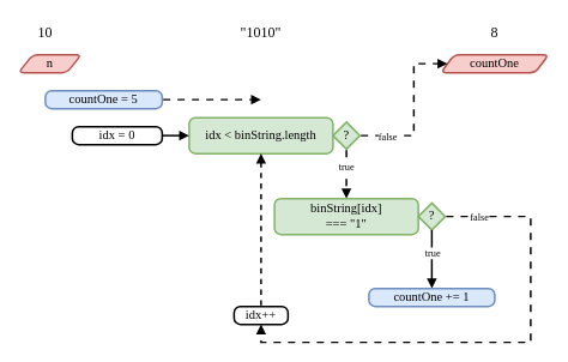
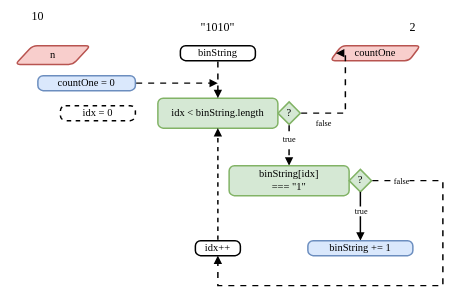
- <mxCell id="25" value="10" style="text;html=1;align=center;verticalAlign=middle;whiteSpace=wrap;rounded=0;fontFamily=Roboto Mono;fontSource=https%3A%2F%2Ffonts.googleapis.com%2Fcss%3Ffamily%3DRoboto%2BMono;fontSize=16;" vertex="1" parent="1"><mxGeometry x="20" y="20" width="60" height="30" as="geometry" /></mxCell>
+ <mxCell id="25" value="10" style="text;html=1;align=center;verticalAlign=middle;whiteSpace=wrap;rounded=0;fontFamily=Roboto Mono;fontSource=https%3A%2F%2Ffonts.googleapis.com%2Fcss%3Ffamily%3DRoboto%2BMono;fontSize=16;" vertex="1" parent="1"><mxGeometry x="20" y="5" width="60" height="30" as="geometry" /></mxCell>
- <mxCell id="27" value="8" style="text;html=1;align=center;verticalAlign=middle;whiteSpace=wrap;rounded=0;fontFamily=Roboto Mono;fontSource=https%3A%2F%2Ffonts.googleapis.com%2Fcss%3Ffamily%3DRoboto%2BMono;fontSize=16;" vertex="1" parent="1"><mxGeometry x="520" y="20" width="60" height="30" as="geometry" /></mxCell>
+ <mxCell id="27" value="2" style="text;html=1;align=center;verticalAlign=middle;whiteSpace=wrap;rounded=0;fontFamily=Roboto Mono;fontSource=https%3A%2F%2Ffonts.googleapis.com%2Fcss%3Ffamily%3DRoboto%2BMono;fontSize=16;" vertex="1" parent="1"><mxGeometry x="520" y="20" width="60" height="30" as="geometry" /></mxCell>
- <mxCell id="2" value="n" style="shape=parallelogram;html=1;strokeWidth=2;perimeter=parallelogramPerimeter;whiteSpace=wrap;rounded=1;arcSize=12;size=0.23;fontFamily=Roboto Mono;fontSource=https%3A%2F%2Ffonts.googleapis.com%2Fcss%3Ffamily%3DRoboto%2BMono;fontSize=14;fillColor=#f8cecc;strokeColor=#b85450;" vertex="1" parent="1"><mxGeometry x="20" y="60" width="70" height="20" as="geometry" /></mxCell>
+ <mxCell id="2" value="n" style="shape=parallelogram;html=1;strokeWidth=2;perimeter=parallelogramPerimeter;whiteSpace=wrap;rounded=1;arcSize=12;size=0.23;fontFamily=Roboto Mono;fontSource=https%3A%2F%2Ffonts.googleapis.com%2Fcss%3Ffamily%3DRoboto%2BMono;fontSize=14;fillColor=#f8cecc;strokeColor=#b85450;" vertex="1" parent="1"><mxGeometry x="20" y="60" width="100" height="25" as="geometry" /></mxCell>
+ <mxCell id="4" value="binString" style="rounded=1;whiteSpace=wrap;html=1;absoluteArcSize=1;arcSize=14;strokeWidth=2;fontFamily=Roboto Mono;fontSource=https%3A%2F%2Ffonts.googleapis.com%2Fcss%3Ffamily%3DRoboto%2BMono;fontSize=14;" vertex="1" parent="1"><mxGeometry x="240" y="60" width="100" height="20" as="geometry" /></mxCell>
- <mxCell id="3" value="countOne" style="shape=parallelogram;html=1;strokeWidth=2;perimeter=parallelogramPerimeter;whiteSpace=wrap;rounded=1;arcSize=12;size=0.125;fontFamily=Roboto Mono;fontSource=https%3A%2F%2Ffonts.googleapis.com%2Fcss%3Ffamily%3DRoboto%2BMono;fontSize=14;fillColor=#f8cecc;strokeColor=#b85450;" vertex="1" parent="1"><mxGeometry x="490" y="60" width="120" height="20" as="geometry" /></mxCell>
+ <mxCell id="3" value="countOne" style="shape=parallelogram;html=1;strokeWidth=2;perimeter=parallelogramPerimeter;whiteSpace=wrap;rounded=1;arcSize=12;size=0.125;fontFamily=Roboto Mono;fontSource=https%3A%2F%2Ffonts.googleapis.com%2Fcss%3Ffamily%3DRoboto%2BMono;fontSize=14;fillColor=#f8cecc;strokeColor=#b85450;" vertex="1" parent="1"><mxGeometry x="440" y="60" width="120" height="20" as="geometry" /></mxCell>
+ <mxCell id="23" value="" style="endArrow=block;html=1;rounded=0;entryX=0.5;entryY=0;entryDx=0;entryDy=0;endFill=1;strokeWidth=1.968;exitX=0.5;exitY=1;exitDx=0;exitDy=0;flowAnimation=1;" edge="1" parent="1" source="4" target="8"><mxGeometry width="50" height="50" relative="1" as="geometry"><mxPoint x="290" y="90" as="sourcePoint" /><mxPoint x="220" y="160" as="targetPoint" /></mxGeometry></mxCell>
- <mxCell id="5" value="countOne = 5" style="rounded=1;whiteSpace=wrap;html=1;absoluteArcSize=1;arcSize=14;strokeWidth=2;fontFamily=Roboto Mono;fontSource=https%3A%2F%2Ffonts.googleapis.com%2Fcss%3Ffamily%3DRoboto%2BMono;fontSize=14;fillColor=#dae8fc;strokeColor=#6c8ebf;" vertex="1" parent="1"><mxGeometry x="50" y="100" width="130" height="20" as="geometry" /></mxCell>
+ <mxCell id="5" value="countOne = 0" style="rounded=1;whiteSpace=wrap;html=1;absoluteArcSize=1;arcSize=14;strokeWidth=2;fontFamily=Roboto Mono;fontSource=https%3A%2F%2Ffonts.googleapis.com%2Fcss%3Ffamily%3DRoboto%2BMono;fontSize=14;fillColor=#dae8fc;strokeColor=#6c8ebf;" vertex="1" parent="1"><mxGeometry x="50" y="100" width="130" height="20" as="geometry" /></mxCell>
- <mxCell id="6" value="idx = 0" style="rounded=1;whiteSpace=wrap;html=1;absoluteArcSize=1;arcSize=14;strokeWidth=2;fontFamily=Roboto Mono;fontSource=https%3A%2F%2Ffonts.googleapis.com%2Fcss%3Ffamily%3DRoboto%2BMono;fontSize=14;" vertex="1" parent="1"><mxGeometry x="80" y="140" width="100" height="20" as="geometry" /></mxCell>
+ <mxCell id="6" value="idx = 0" style="rounded=1;whiteSpace=wrap;html=1;absoluteArcSize=1;arcSize=14;strokeWidth=2;fontFamily=Roboto Mono;fontSource=https%3A%2F%2Ffonts.googleapis.com%2Fcss%3Ffamily%3DRoboto%2BMono;fontSize=14;dashed=1;" vertex="1" parent="1"><mxGeometry x="80" y="140" width="100" height="20" as="geometry" /></mxCell>
- <mxCell id="19" value="" style="endArrow=block;html=1;rounded=0;exitX=1;exitY=0.5;exitDx=0;exitDy=0;entryX=0;entryY=0.5;entryDx=0;entryDy=0;endFill=1;strokeWidth=1.968;" edge="1" parent="1" source="6" target="8"><mxGeometry width="50" height="50" relative="1" as="geometry"><mxPoint x="167" y="210" as="sourcePoint" /><mxPoint x="305" y="210" as="targetPoint" /></mxGeometry></mxCell>
- <mxCell id="20" value="countOne += 1" style="rounded=1;whiteSpace=wrap;html=1;absoluteArcSize=1;arcSize=14;strokeWidth=2;fontFamily=Roboto Mono;fontSource=https%3A%2F%2Ffonts.googleapis.com%2Fcss%3Ffamily%3DRoboto%2BMono;fontSize=14;fillColor=#dae8fc;strokeColor=#6c8ebf;" vertex="1" parent="1"><mxGeometry x="410" y="320" width="140" height="20" as="geometry" /></mxCell>
+ <mxCell id="20" value="binString += 1" style="rounded=1;whiteSpace=wrap;html=1;absoluteArcSize=1;arcSize=14;strokeWidth=2;fontFamily=Roboto Mono;fontSource=https%3A%2F%2Ffonts.googleapis.com%2Fcss%3Ffamily%3DRoboto%2BMono;fontSize=14;fillColor=#dae8fc;strokeColor=#6c8ebf;" vertex="1" parent="1"><mxGeometry x="410" y="320" width="140" height="20" as="geometry" /></mxCell>
- <mxCell id="13" value="idx++" style="rounded=1;whiteSpace=wrap;html=1;absoluteArcSize=1;arcSize=14;strokeWidth=2;fontFamily=Roboto Mono;fontSource=https%3A%2F%2Ffonts.googleapis.com%2Fcss%3Ffamily%3DRoboto%2BMono;fontSize=14;" vertex="1" parent="1"><mxGeometry x="260" y="340" width="60" height="20" as="geometry" /></mxCell>
+ <mxCell id="13" value="idx++" style="rounded=1;whiteSpace=wrap;html=1;absoluteArcSize=1;arcSize=14;strokeWidth=2;fontFamily=Roboto Mono;fontSource=https%3A%2F%2Ffonts.googleapis.com%2Fcss%3Ffamily%3DRoboto%2BMono;fontSize=14;" vertex="1" parent="1"><mxGeometry x="260" y="320" width="60" height="20" as="geometry" /></mxCell>
